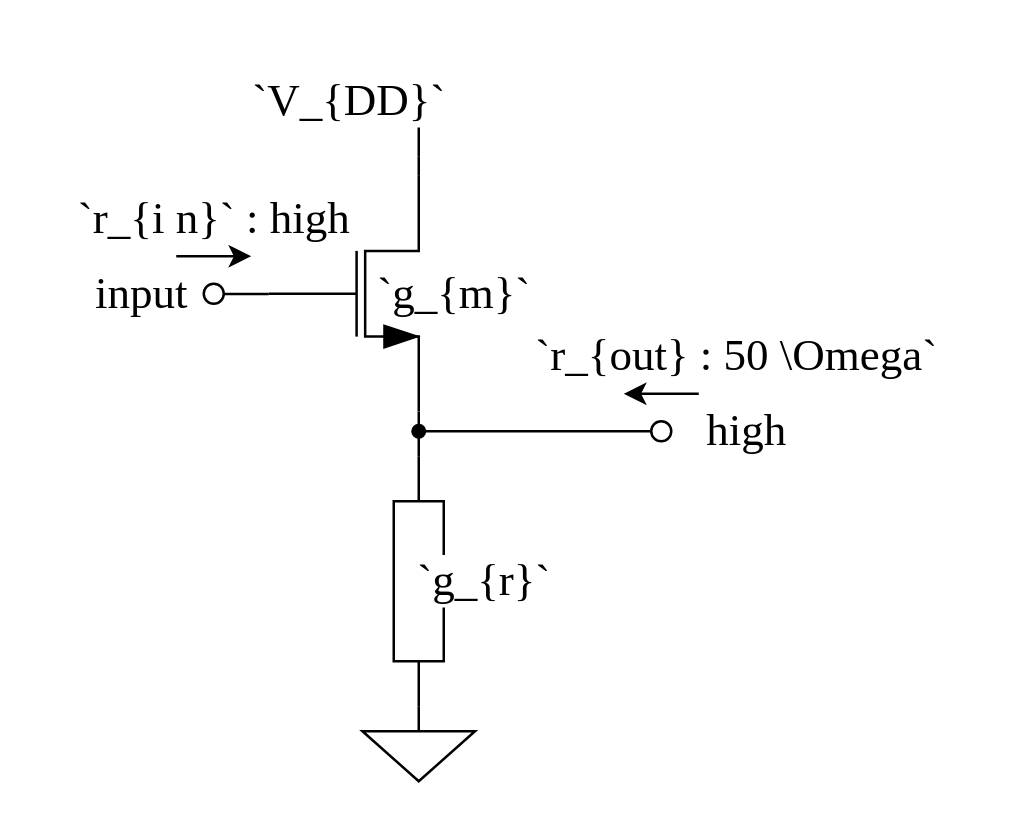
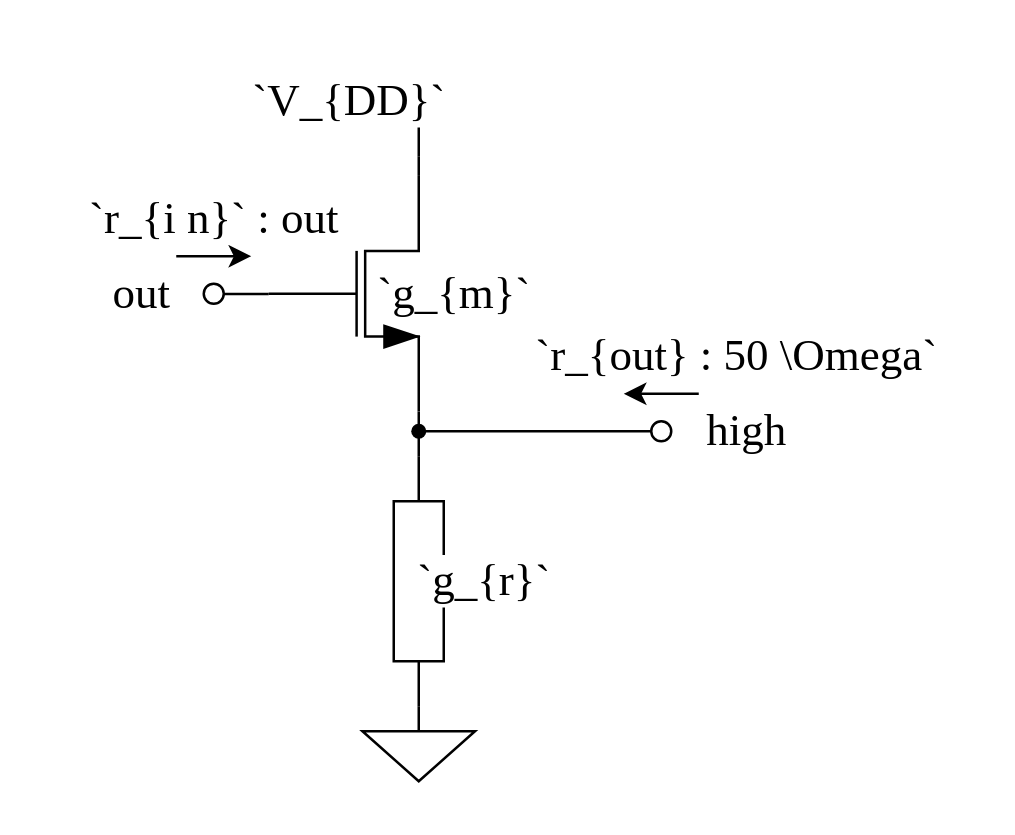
- <mxCell id="9" value="`r_{i n}` : high" style="text;html=1;align=center;verticalAlign=middle;resizable=0;points=[];autosize=1;strokeColor=none;fillColor=none;fontFamily=Times New Roman;fontSize=18;fontColor=default;labelBackgroundColor=default;" parent="1" vertex="1"><mxGeometry x="20" y="67" width="130" height="40" as="geometry" /></mxCell>
+ <mxCell id="9" value="`r_{i n}` : out" style="text;html=1;align=center;verticalAlign=middle;resizable=0;points=[];autosize=1;strokeColor=none;fillColor=none;fontFamily=Times New Roman;fontSize=18;fontColor=default;labelBackgroundColor=default;" parent="1" vertex="1"><mxGeometry x="20" y="67" width="130" height="40" as="geometry" /></mxCell>
- <mxCell id="6" value="input" style="text;html=1;align=center;verticalAlign=middle;resizable=0;points=[];autosize=1;strokeColor=none;fillColor=none;fontFamily=Times New Roman;fontSize=18;fontColor=default;labelBackgroundColor=default;" parent="1" vertex="1"><mxGeometry x="26" y="97" width="60" height="40" as="geometry" /></mxCell>
+ <mxCell id="6" value="out" style="text;html=1;align=center;verticalAlign=middle;resizable=0;points=[];autosize=1;strokeColor=none;fillColor=none;fontFamily=Times New Roman;fontSize=18;fontColor=default;labelBackgroundColor=default;" parent="1" vertex="1"><mxGeometry x="26" y="97" width="60" height="40" as="geometry" /></mxCell>
